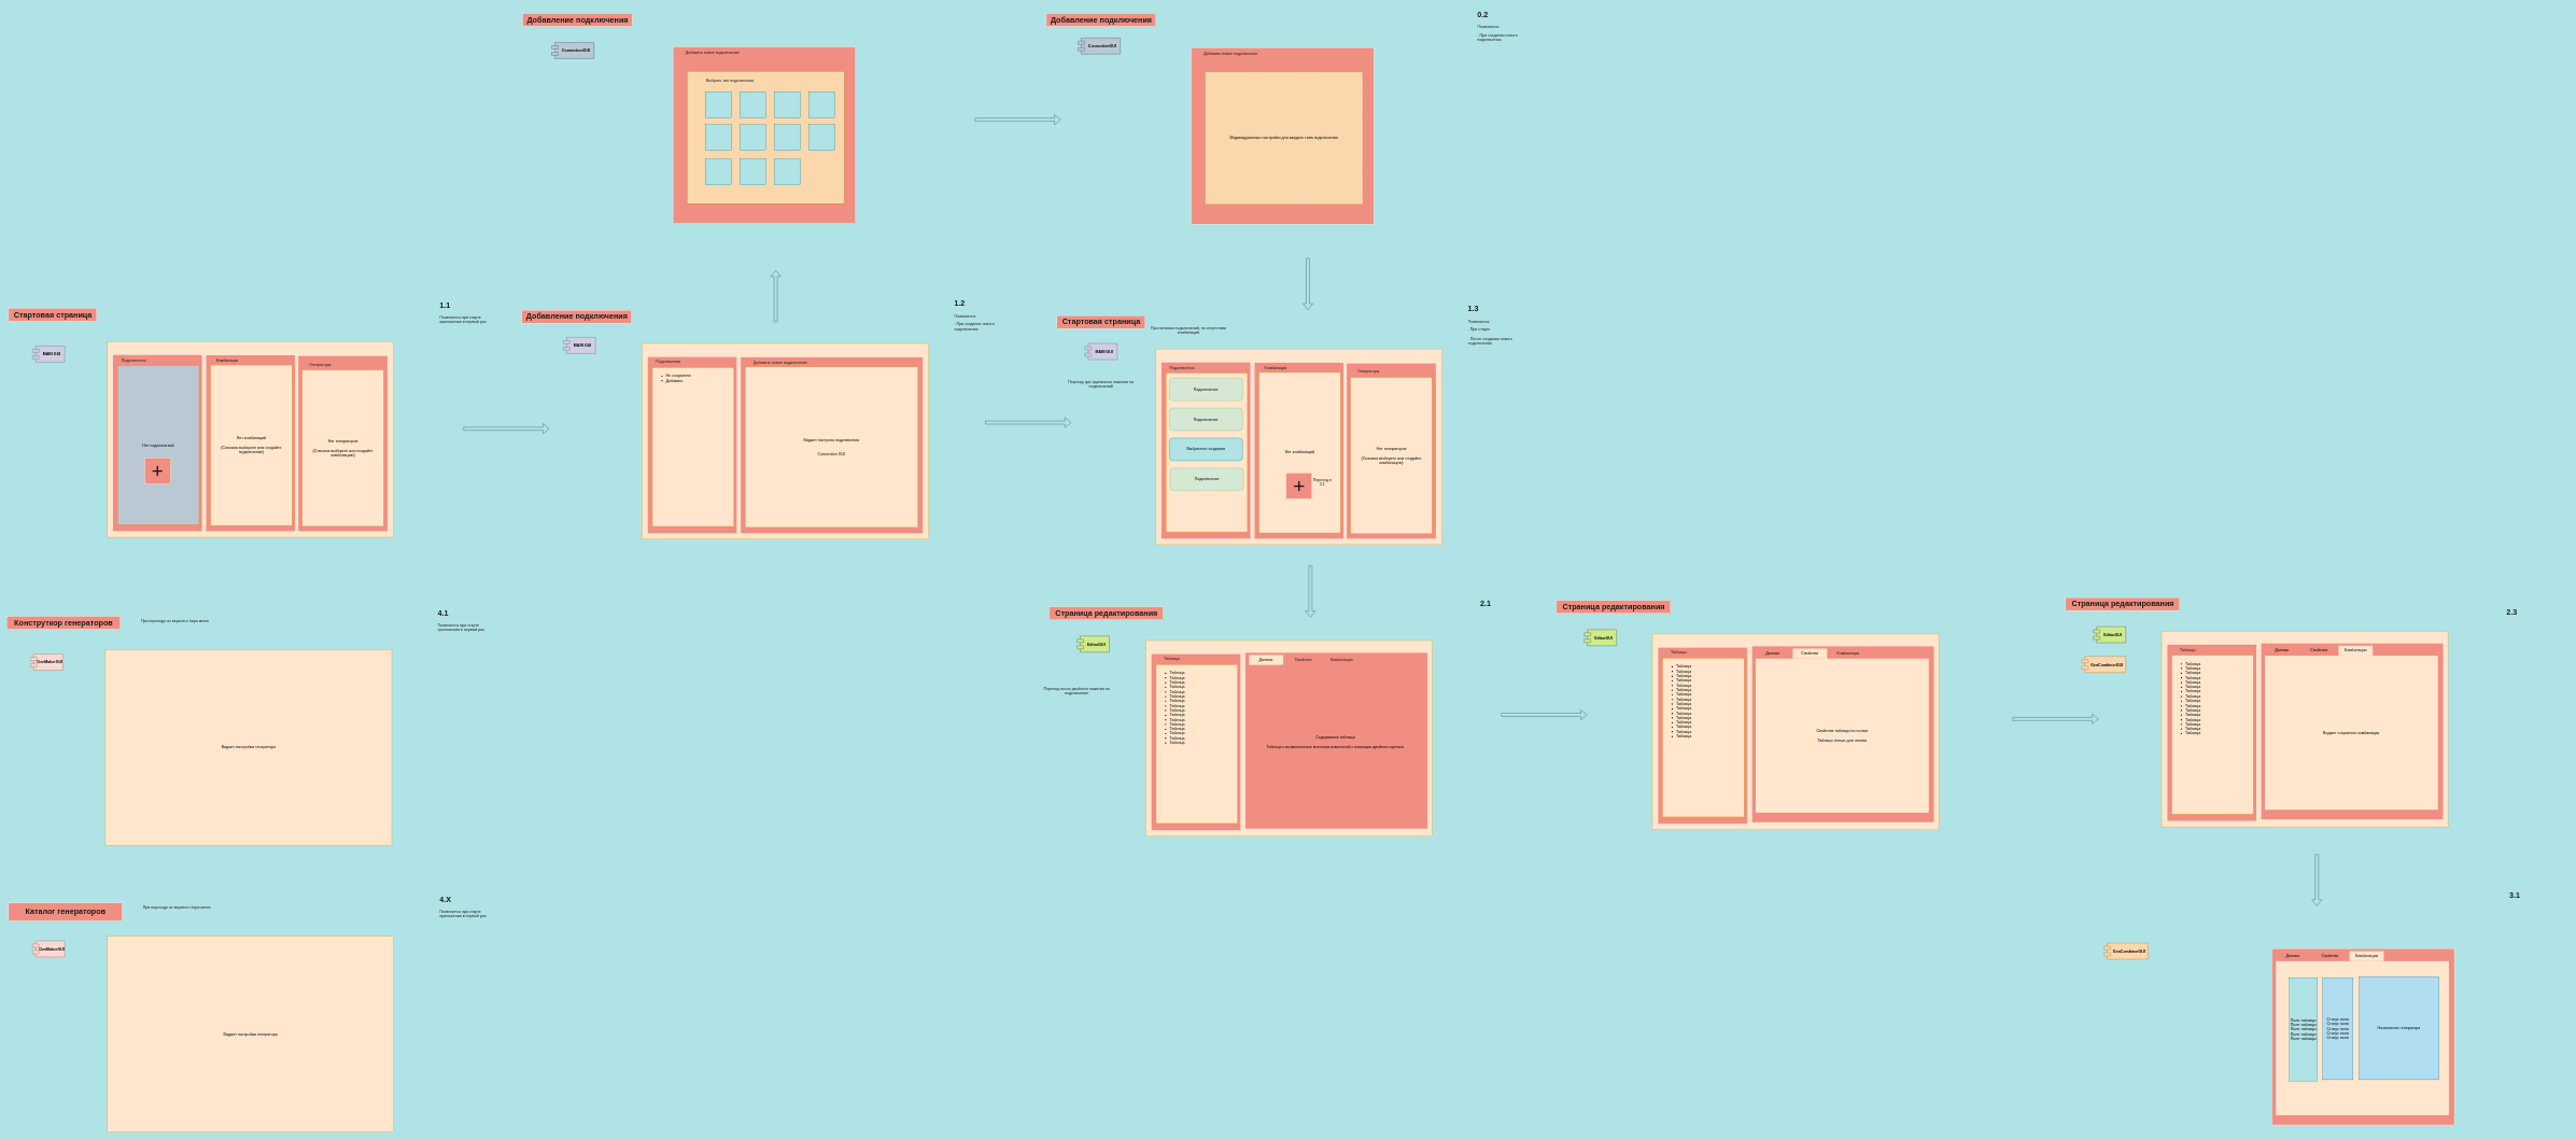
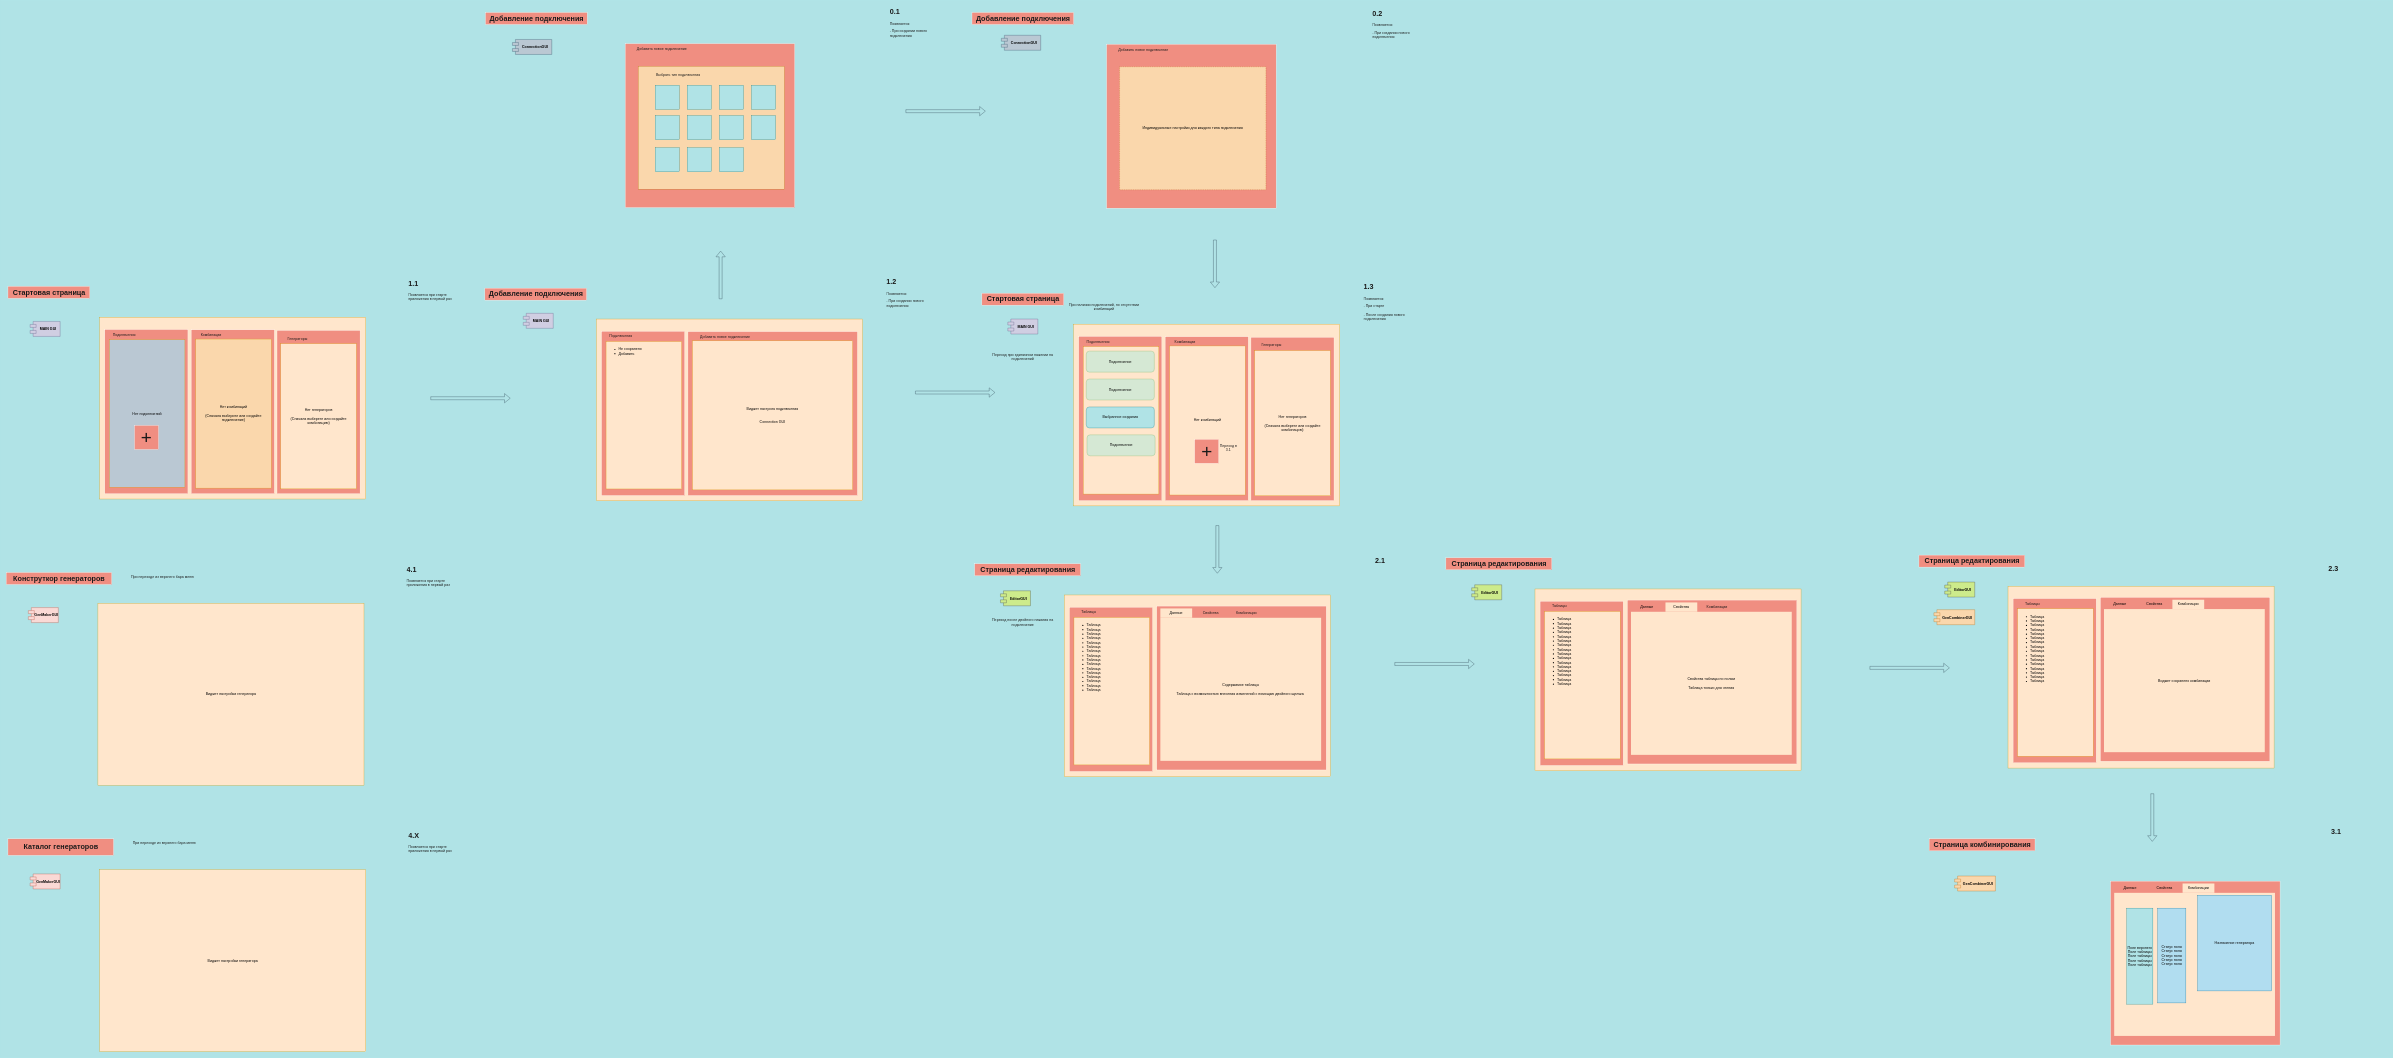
+ <mxCell id="155" value="&lt;h1&gt;0.1&amp;nbsp;&lt;/h1&gt;&lt;p&gt;Появляется:&amp;nbsp;&lt;/p&gt;&lt;p&gt;- При создании нового подключения&lt;/p&gt;" style="text;html=1;strokeColor=none;fillColor=none;spacing=5;spacingTop=-20;whiteSpace=wrap;overflow=hidden;rounded=0;sketch=0;fontSize=12;fontColor=#1A1A1A;" vertex="1" parent="1"><mxGeometry x="2961" y="20" width="190" height="161" as="geometry" /></mxCell>
- <mxCell id="16" value="Нет комбинаций&lt;br&gt;&lt;br&gt;(Сначала выберите или создайте подключение)" style="rounded=0;whiteSpace=wrap;html=1;sketch=0;strokeColor=#d79b00;fillColor=#ffe6cc;" vertex="1" parent="3"><mxGeometry x="320" y="72.762" width="252" height="496.858" as="geometry" /></mxCell>
+ <mxCell id="16" value="Нет комбинаций&lt;br&gt;&lt;br&gt;(Сначала выберите или создайте подключение)" style="rounded=0;whiteSpace=wrap;html=1;sketch=0;strokeColor=#d79b00;fillColor=#fad7ac;" vertex="1" parent="3"><mxGeometry x="320" y="72.762" width="252" height="496.858" as="geometry" /></mxCell>
- <mxCell id="42" value="Переход после двойного нажатия на подключение" style="text;html=1;strokeColor=none;fillColor=none;align=center;verticalAlign=middle;whiteSpace=wrap;rounded=0;sketch=0;fontSize=12;fontColor=#1A1A1A;" vertex="1" parent="1"><mxGeometry x="3210" y="2124" width="249" height="30" as="geometry" /></mxCell>
+ <mxCell id="42" value="Переход после двойного нажатия на подключение" style="text;html=1;strokeColor=none;fillColor=none;align=center;verticalAlign=middle;whiteSpace=wrap;rounded=0;sketch=0;fontSize=12;fontColor=#1A1A1A;" vertex="1" parent="1"><mxGeometry x="3285" y="2059" width="249" height="30" as="geometry" /></mxCell>
- <mxCell id="39" value="Содержимое таблицы&lt;br&gt;&lt;br&gt;Таблица с возможностью внесения изменений с помощью двойного щелчка&amp;nbsp;" style="rounded=0;whiteSpace=wrap;html=1;sketch=0;fontSize=12;strokeColor=none;fillColor=#f08e81;" vertex="1" parent="30"><mxGeometry x="320" y="76" width="536" height="477" as="geometry" /></mxCell>
+ <mxCell id="39" value="Содержимое таблицы&lt;br&gt;&lt;br&gt;Таблица с возможностью внесения изменений с помощью двойного щелчка&amp;nbsp;" style="rounded=0;whiteSpace=wrap;html=1;sketch=0;fontSize=12;strokeColor=none;fillColor=#ffe6cc;" vertex="1" parent="30"><mxGeometry x="320" y="76" width="536" height="477" as="geometry" /></mxCell>
+ <mxCell id="132" value="Страница комбинирования" style="text;strokeColor=#FFFFFF;fillColor=#F08E81;html=1;fontSize=24;fontStyle=1;verticalAlign=middle;align=center;fontColor=#1A1A1A;" vertex="1" parent="1"><mxGeometry x="6431" y="2796" width="353" height="40" as="geometry" /></mxCell>
- <mxCell id="148" value="&lt;span style=&quot;&quot;&gt;Назначение генератора&lt;br&gt;&lt;/span&gt;" style="rounded=0;whiteSpace=wrap;html=1;sketch=0;fontSize=12;strokeColor=#10739e;fillColor=#b1ddf0;" vertex="1" parent="1"><mxGeometry x="7306" y="3024" width="247" height="319" as="geometry" /></mxCell>
+ <mxCell id="148" value="&lt;span style=&quot;&quot;&gt;Назначение генератора&lt;br&gt;&lt;/span&gt;" style="rounded=0;whiteSpace=wrap;html=1;sketch=0;fontSize=12;strokeColor=#10739e;fillColor=#b1ddf0;" vertex="1" parent="1"><mxGeometry x="7326" y="2984" width="247" height="319" as="geometry" /></mxCell>
- <mxCell id="142" value="&lt;span style=&quot;&quot;&gt;Поле таблицы&lt;br&gt;&lt;/span&gt;Поле таблицы&lt;br&gt;Поле таблицы&lt;br&gt;Поле таблицы&lt;br&gt;Поле таблицы&lt;span style=&quot;&quot;&gt;&lt;br&gt;&lt;/span&gt;" style="rounded=0;whiteSpace=wrap;html=1;sketch=0;fontSize=12;strokeColor=#0e8088;fillColor=#b0e3e6;" vertex="1" parent="1"><mxGeometry x="7090" y="3027" width="87" height="320" as="geometry" /></mxCell>
+ <mxCell id="142" value="&lt;span style=&quot;&quot;&gt;Поле верхнего&lt;br&gt;&lt;/span&gt;Поле таблицы&lt;br&gt;Поле таблицы&lt;br&gt;Поле таблицы&lt;br&gt;Поле таблицы&lt;span style=&quot;&quot;&gt;&lt;br&gt;&lt;/span&gt;" style="rounded=0;whiteSpace=wrap;html=1;sketch=0;fontSize=12;strokeColor=#0e8088;fillColor=#b0e3e6;" vertex="1" parent="1"><mxGeometry x="7090" y="3027" width="87" height="320" as="geometry" /></mxCell>
